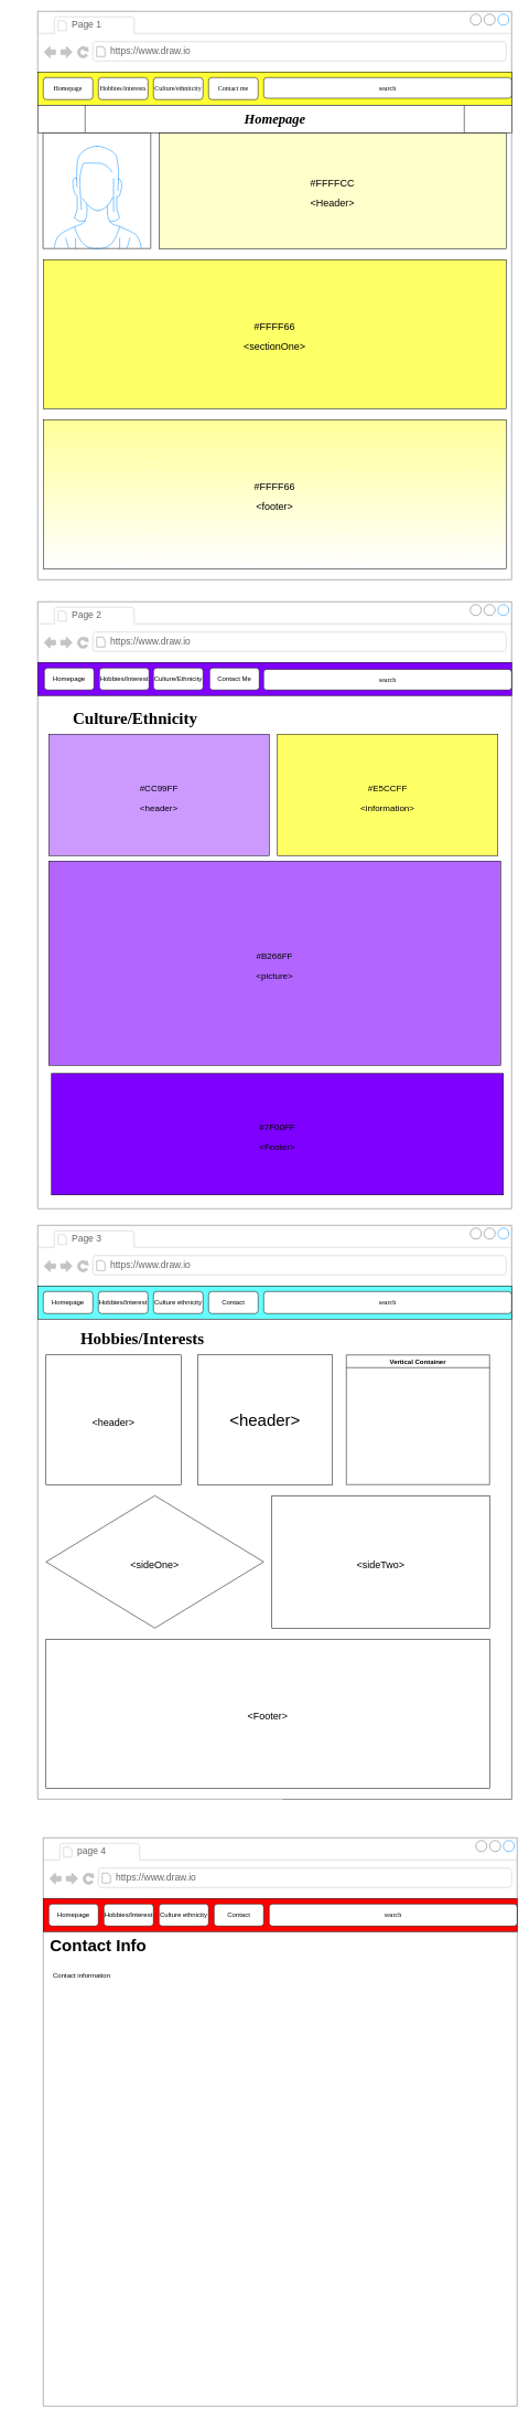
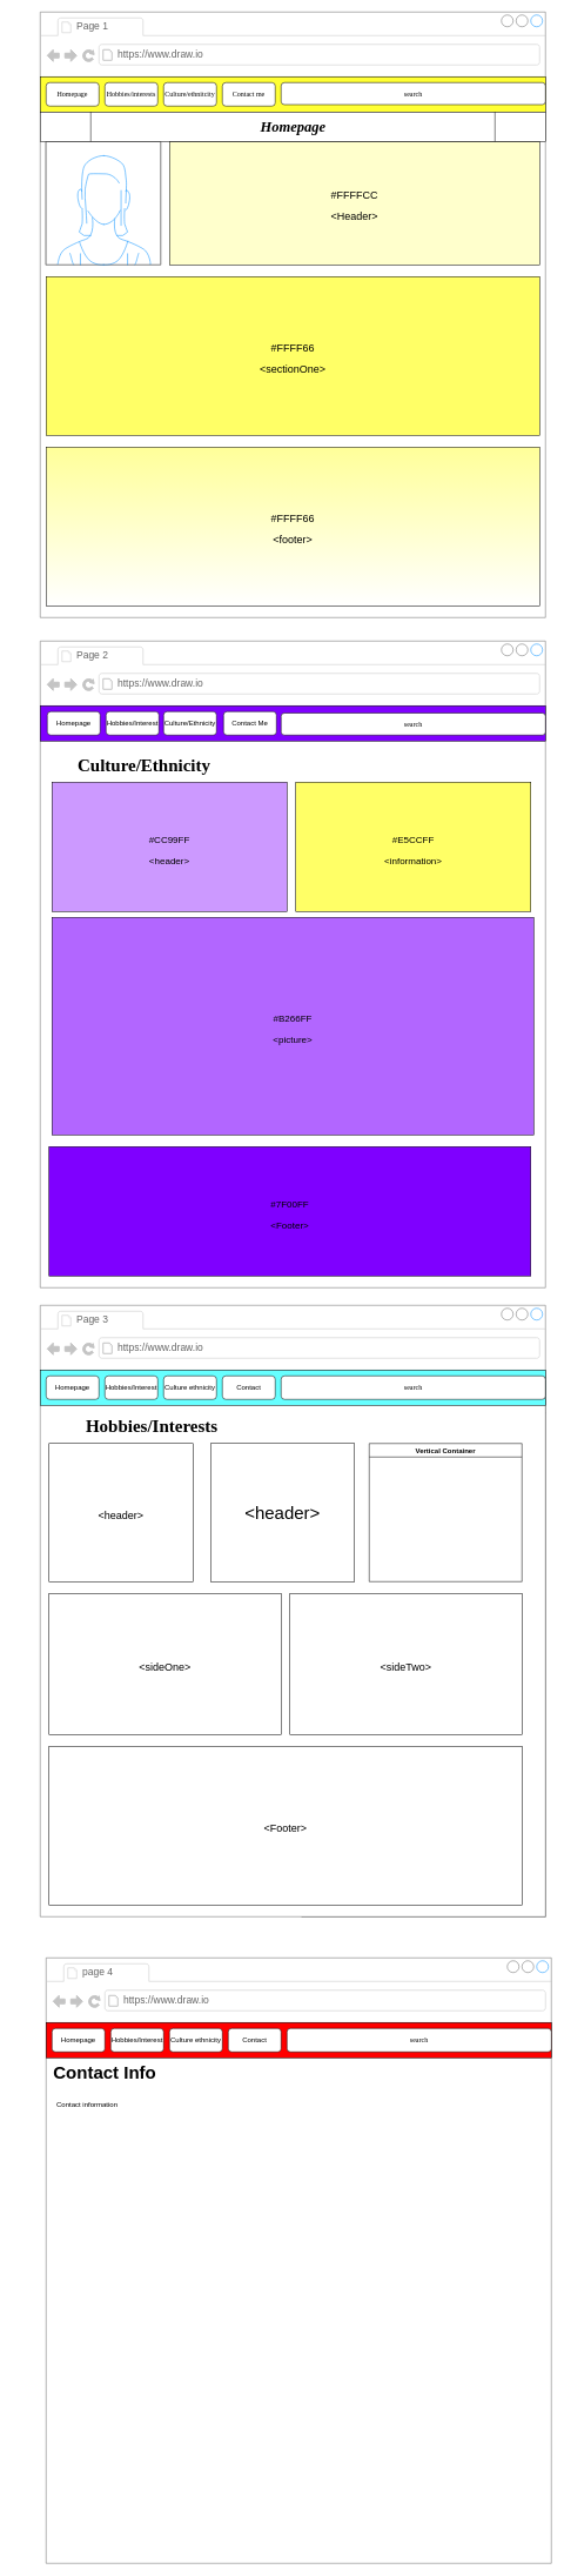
- <mxCell id="30" value="&lt;font style=&quot;font-size: 16px&quot;&gt;#7F00FF&lt;br&gt;&amp;lt;Footer&amp;gt;&lt;br&gt;&lt;/font&gt;" style="rounded=0;whiteSpace=wrap;html=1;fontSize=30;fillColor=#7F00FF;" parent="17" vertex="1"><mxGeometry x="25" y="855" width="820" height="220" as="geometry" /></mxCell>
+ <mxCell id="30" value="&lt;font style=&quot;font-size: 16px&quot;&gt;#7F00FF&lt;br&gt;&amp;lt;Footer&amp;gt;&lt;br&gt;&lt;/font&gt;" style="rounded=0;whiteSpace=wrap;html=1;fontSize=30;fillColor=#7F00FF;" parent="17" vertex="1"><mxGeometry x="15" y="860" width="820" height="220" as="geometry" /></mxCell>
- <mxCell id="56" value="&lt;font style=&quot;font-size: 18px&quot;&gt;&amp;lt;sideOne&amp;gt;&lt;/font&gt;" style="rhombus;whiteSpace=wrap;html=1;fontSize=30;fontColor=#000000;fillColor=#FFFFFF;" parent="45" vertex="1"><mxGeometry x="15" y="490" width="395" height="240" as="geometry" /></mxCell>
+ <mxCell id="56" value="&lt;font style=&quot;font-size: 18px&quot;&gt;&amp;lt;sideOne&amp;gt;&lt;/font&gt;" style="rounded=0;whiteSpace=wrap;html=1;fontSize=30;fontColor=#000000;fillColor=#FFFFFF;" parent="45" vertex="1"><mxGeometry x="15" y="490" width="395" height="240" as="geometry" /></mxCell>
